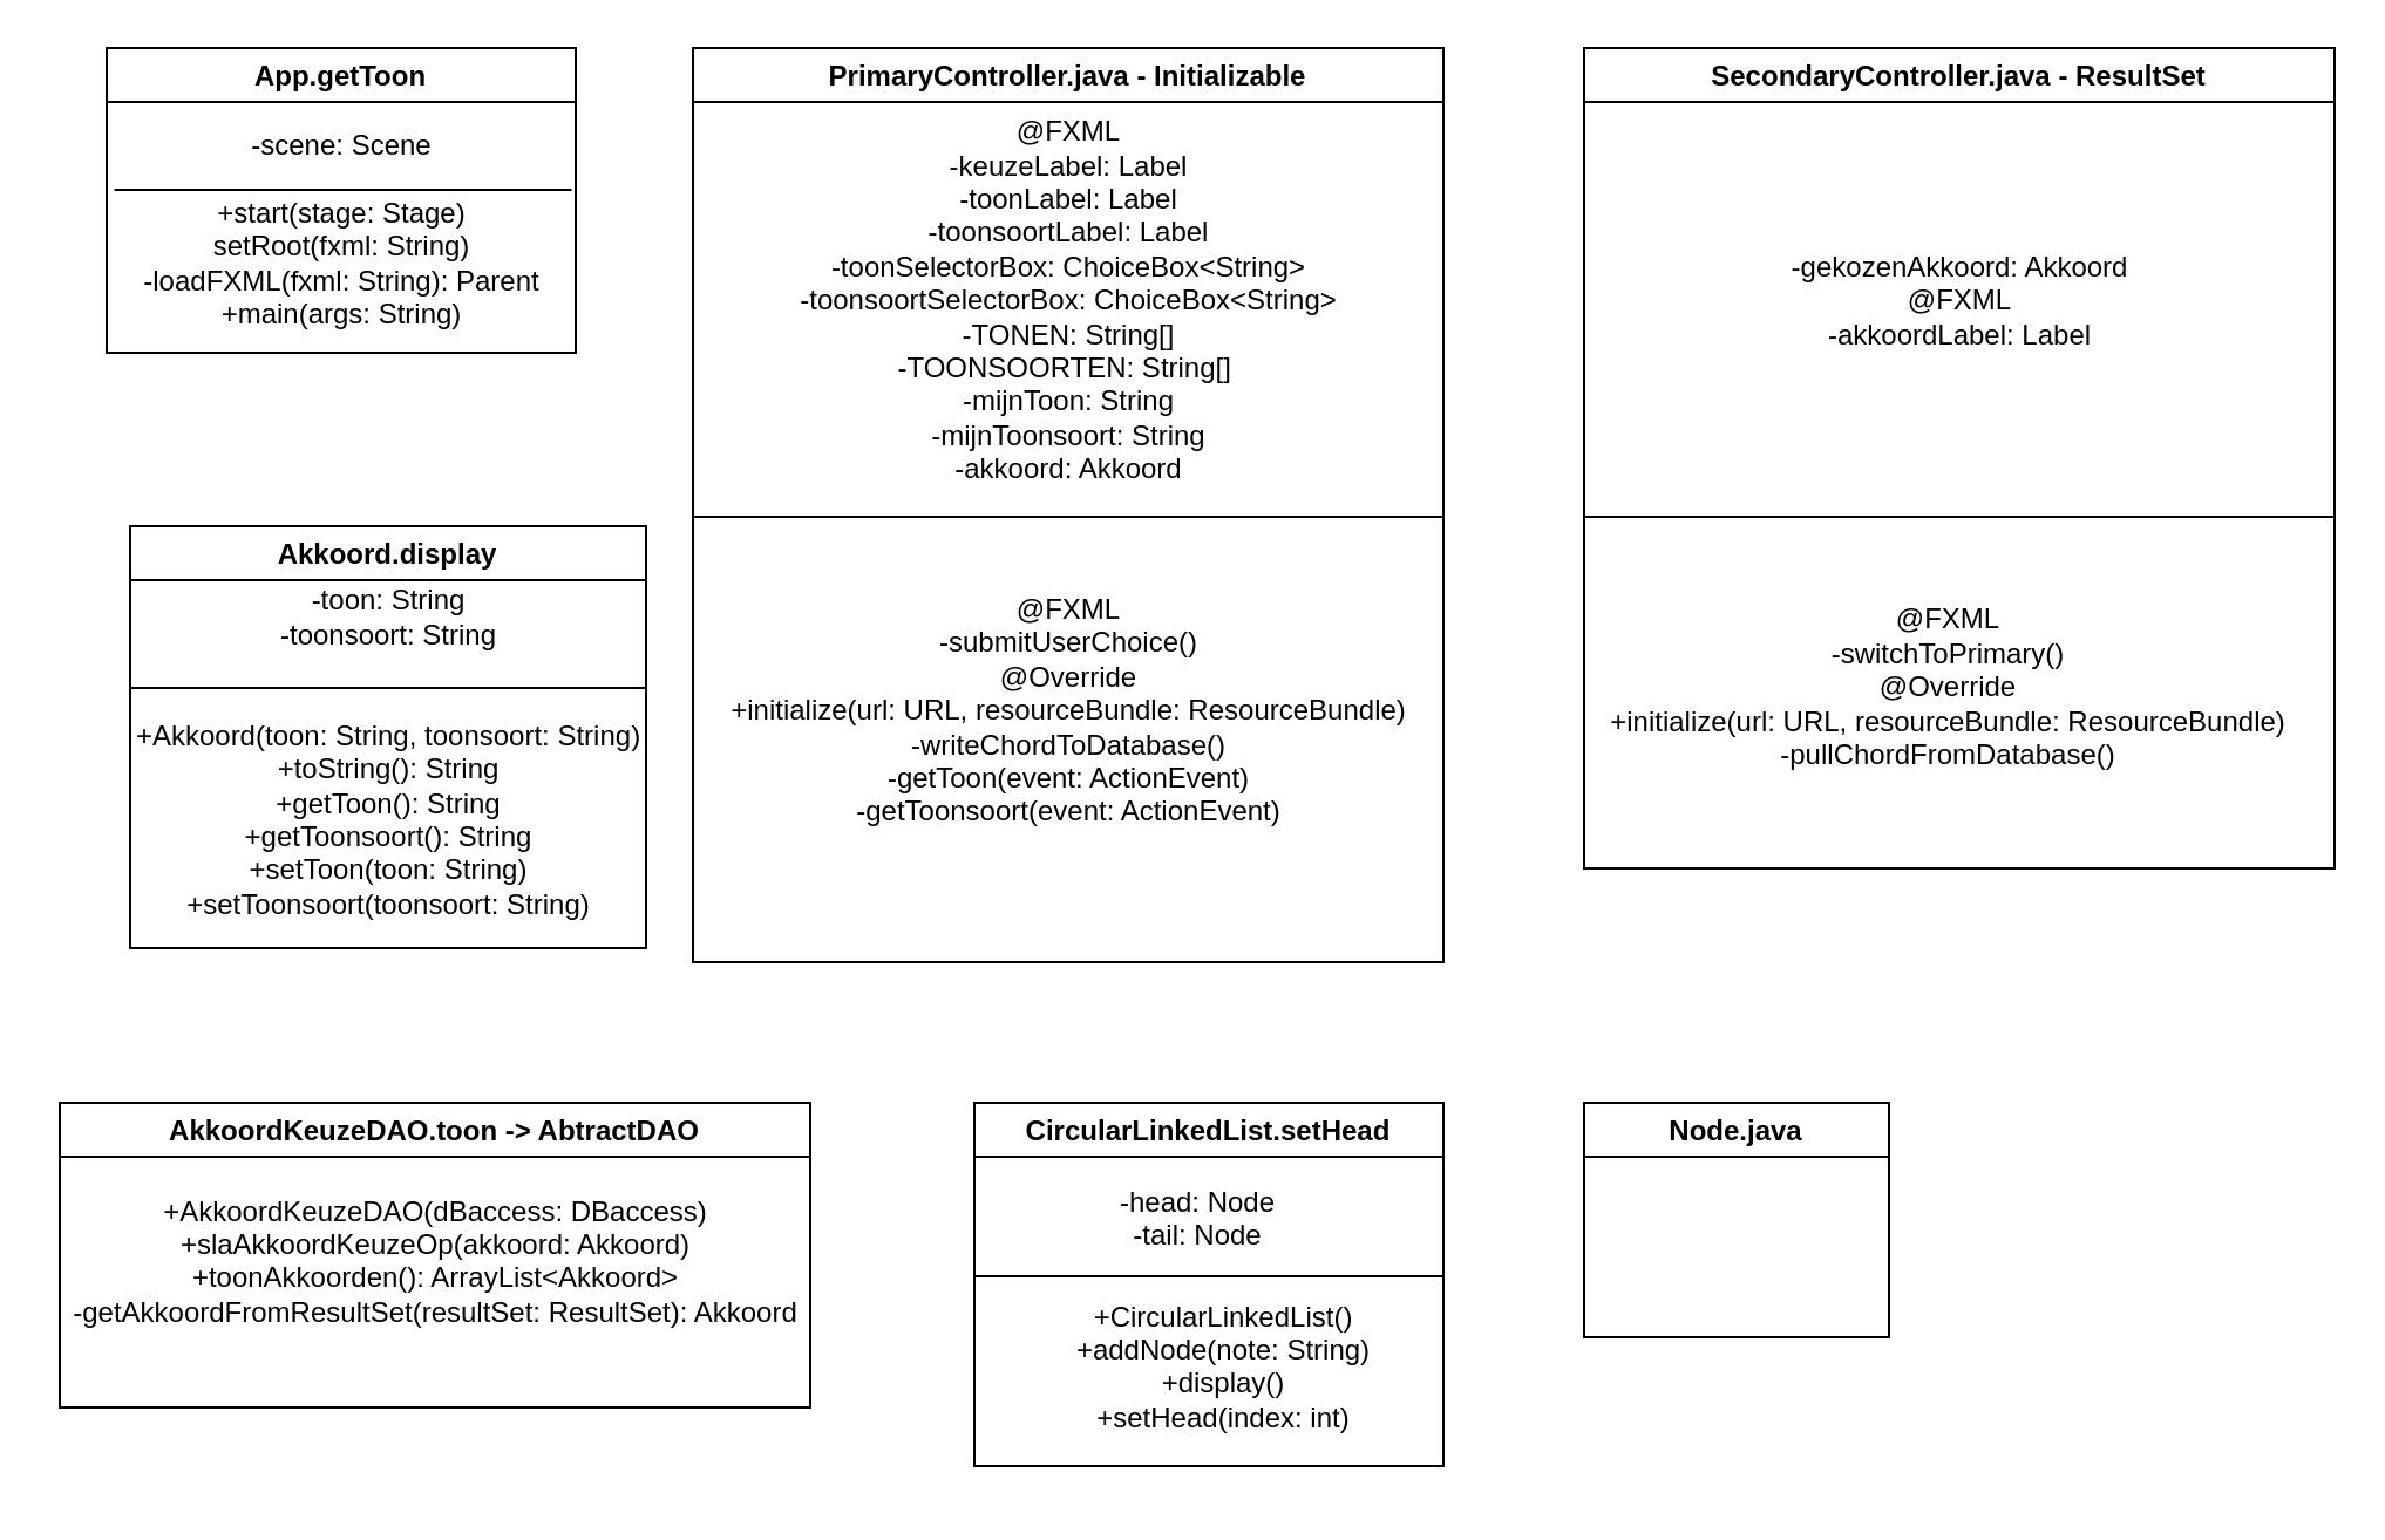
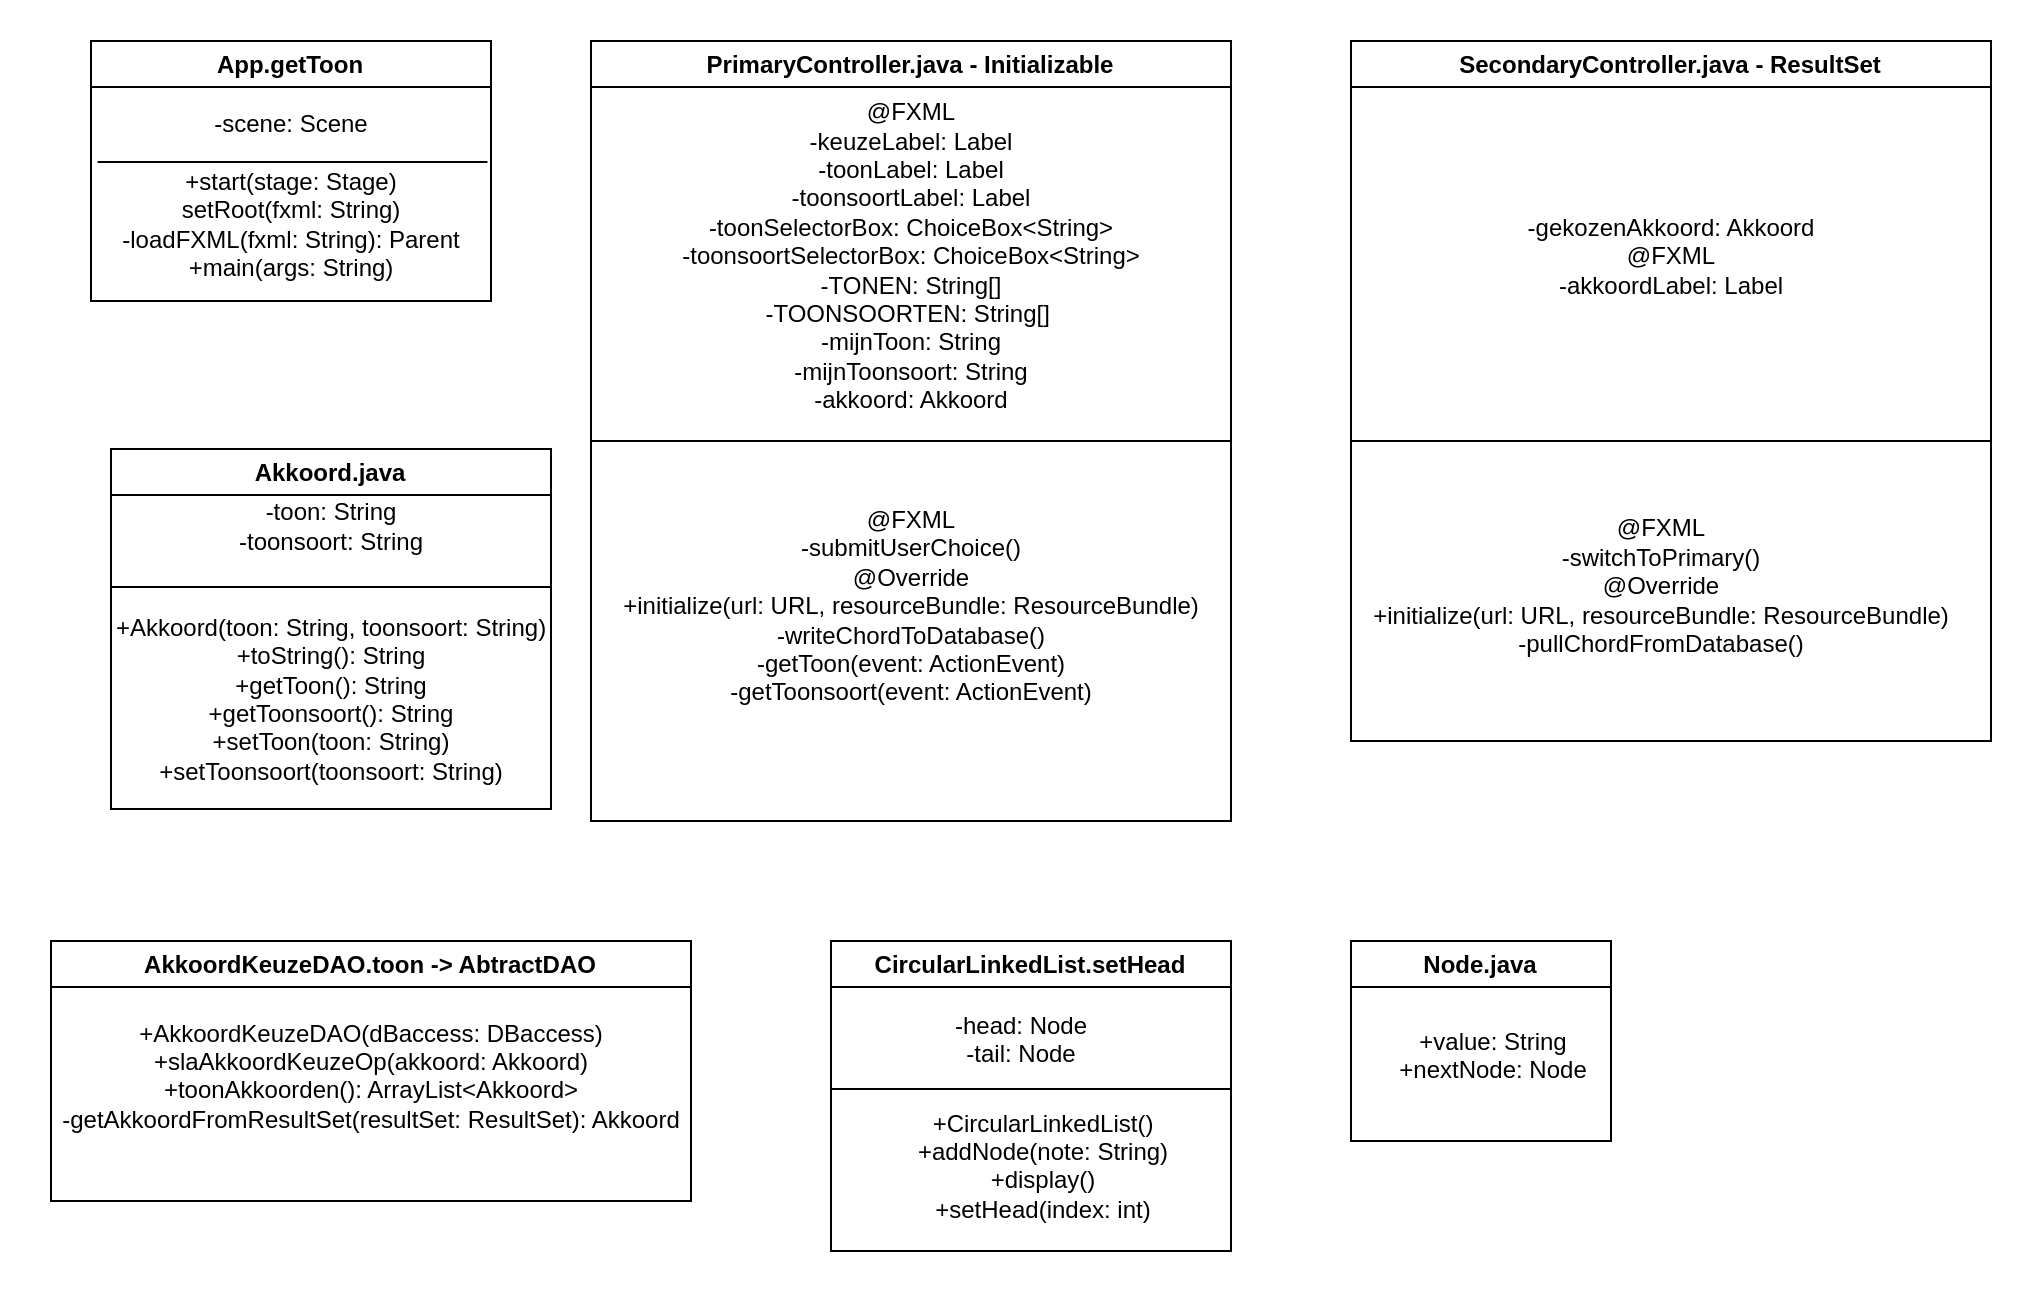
- <mxCell id="13" value="Akkoord.display" style="swimlane;" parent="1" vertex="1"><mxGeometry x="55" y="224" width="220" height="180" as="geometry" /></mxCell>
+ <mxCell id="13" value="Akkoord.java" style="swimlane;" parent="1" vertex="1"><mxGeometry x="55" y="224" width="220" height="180" as="geometry" /></mxCell>
+ <mxCell id="23" value="&lt;div&gt;+value: String&lt;/div&gt;&lt;div&gt;+nextNode: Node&lt;/div&gt;&lt;div&gt;&lt;br&gt;&lt;/div&gt;" style="text;html=1;align=center;verticalAlign=middle;resizable=0;points=[];autosize=1;strokeColor=none;fillColor=none;" parent="22" vertex="1"><mxGeometry x="11" y="35" width="120" height="60" as="geometry" /></mxCell>
